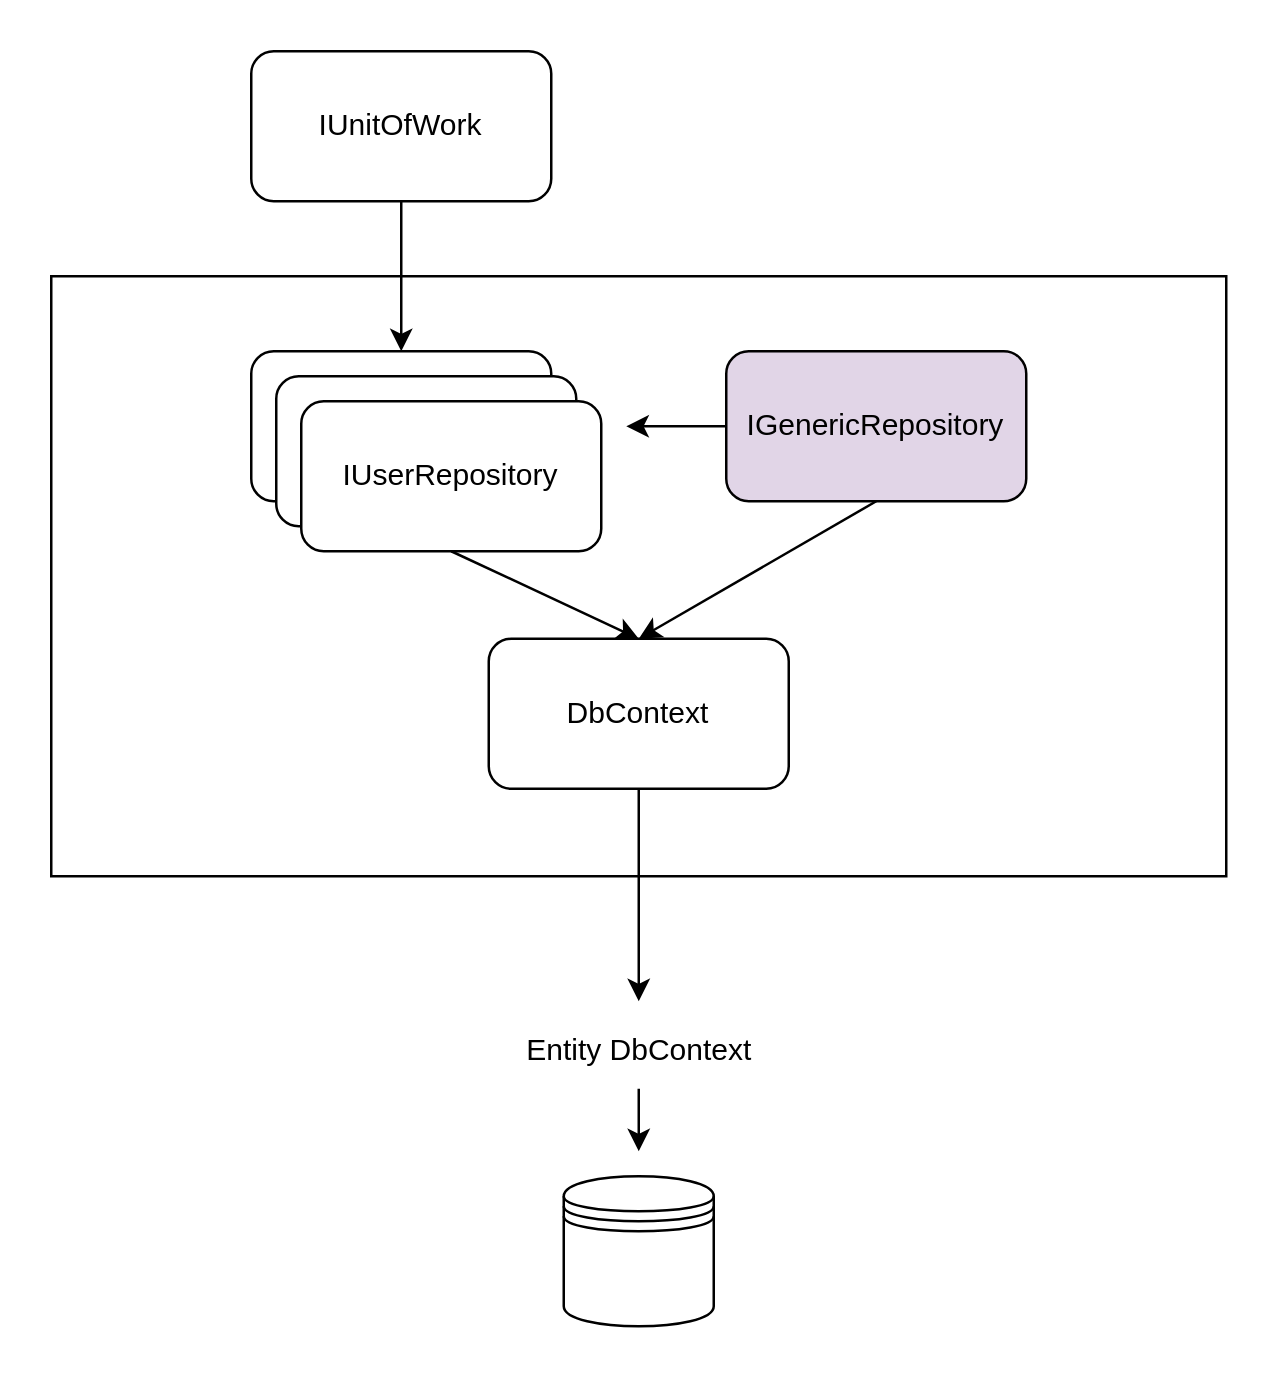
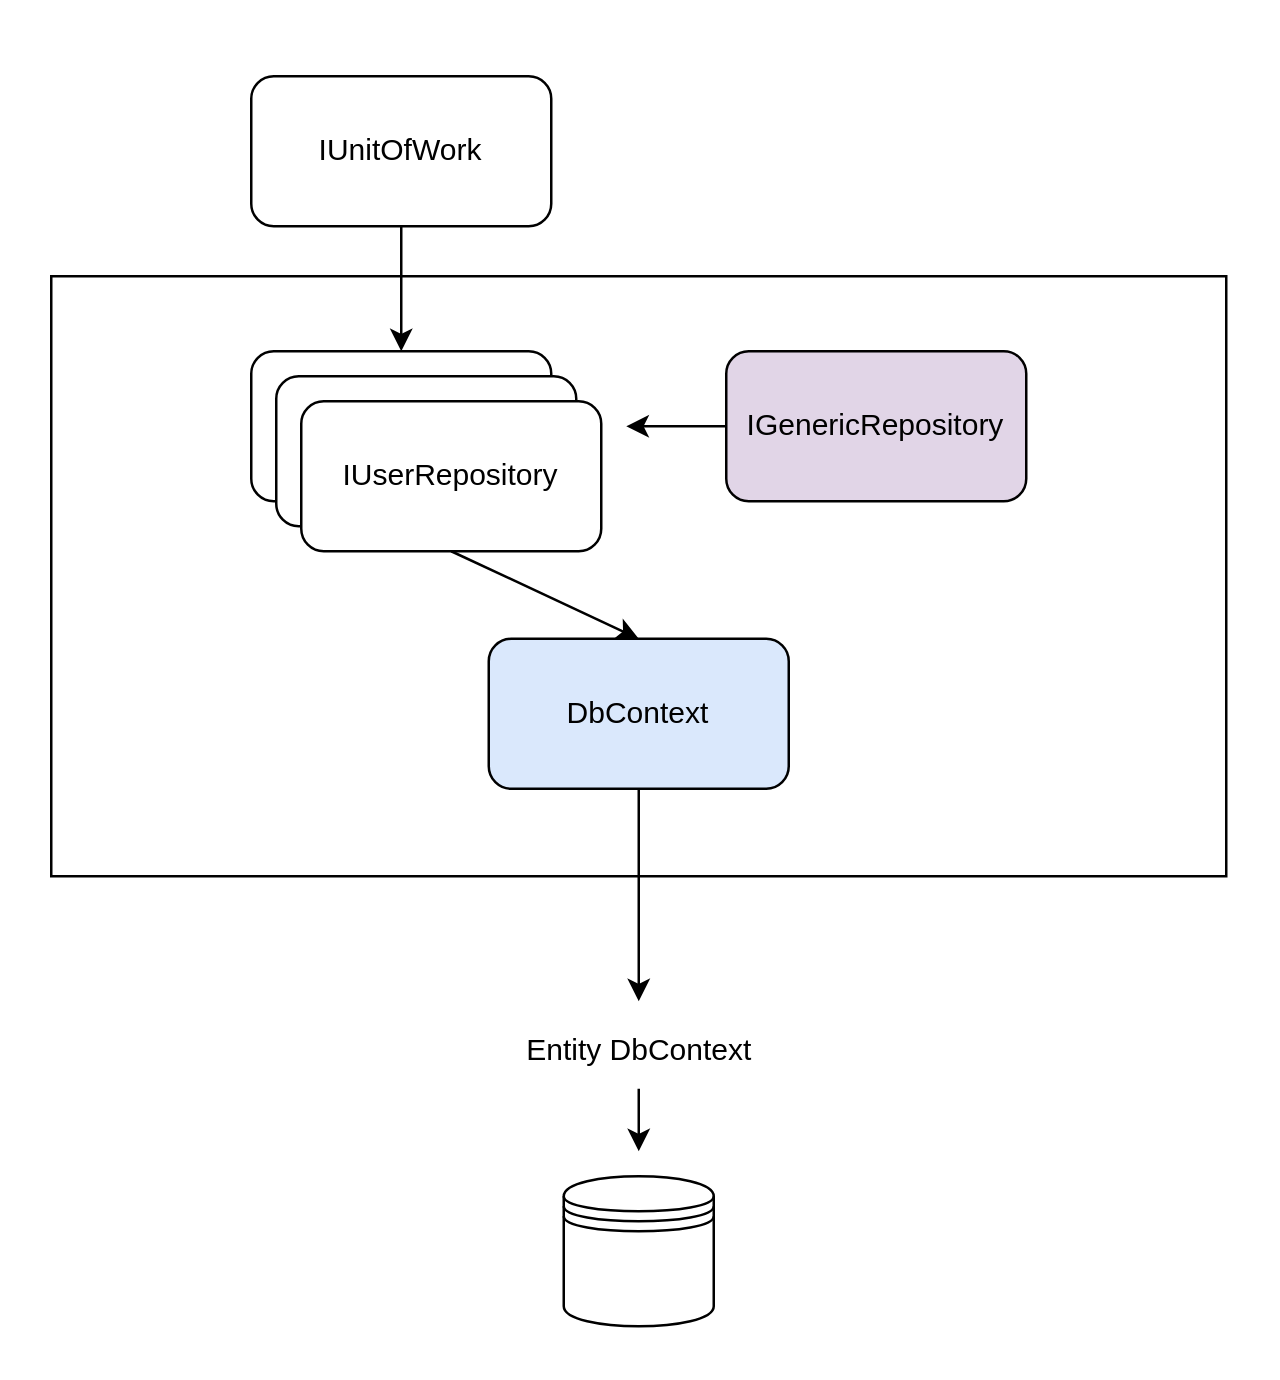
- <mxCell id="4" value="IUnitOfWork" style="rounded=1;whiteSpace=wrap;html=1;" parent="1" vertex="1"><mxGeometry x="100" y="20" width="120" height="60" as="geometry" /></mxCell>
+ <mxCell id="4" value="IUnitOfWork" style="rounded=1;whiteSpace=wrap;html=1;" parent="1" vertex="1"><mxGeometry x="100" y="30" width="120" height="60" as="geometry" /></mxCell>
- <mxCell id="13" style="edgeStyle=none;html=1;exitX=0.5;exitY=1;exitDx=0;exitDy=0;entryX=0.5;entryY=0;entryDx=0;entryDy=0;" edge="1" parent="5" source="10" target="11"><mxGeometry relative="1" as="geometry" /></mxCell>
- <mxCell id="11" value="DbContext" style="rounded=1;whiteSpace=wrap;html=1;" vertex="1" parent="5"><mxGeometry x="95" y="115" width="120" height="60" as="geometry" /></mxCell>
+ <mxCell id="11" value="DbContext" style="rounded=1;whiteSpace=wrap;html=1;fillColor=#dae8fc;" vertex="1" parent="5"><mxGeometry x="95" y="115" width="120" height="60" as="geometry" /></mxCell>
